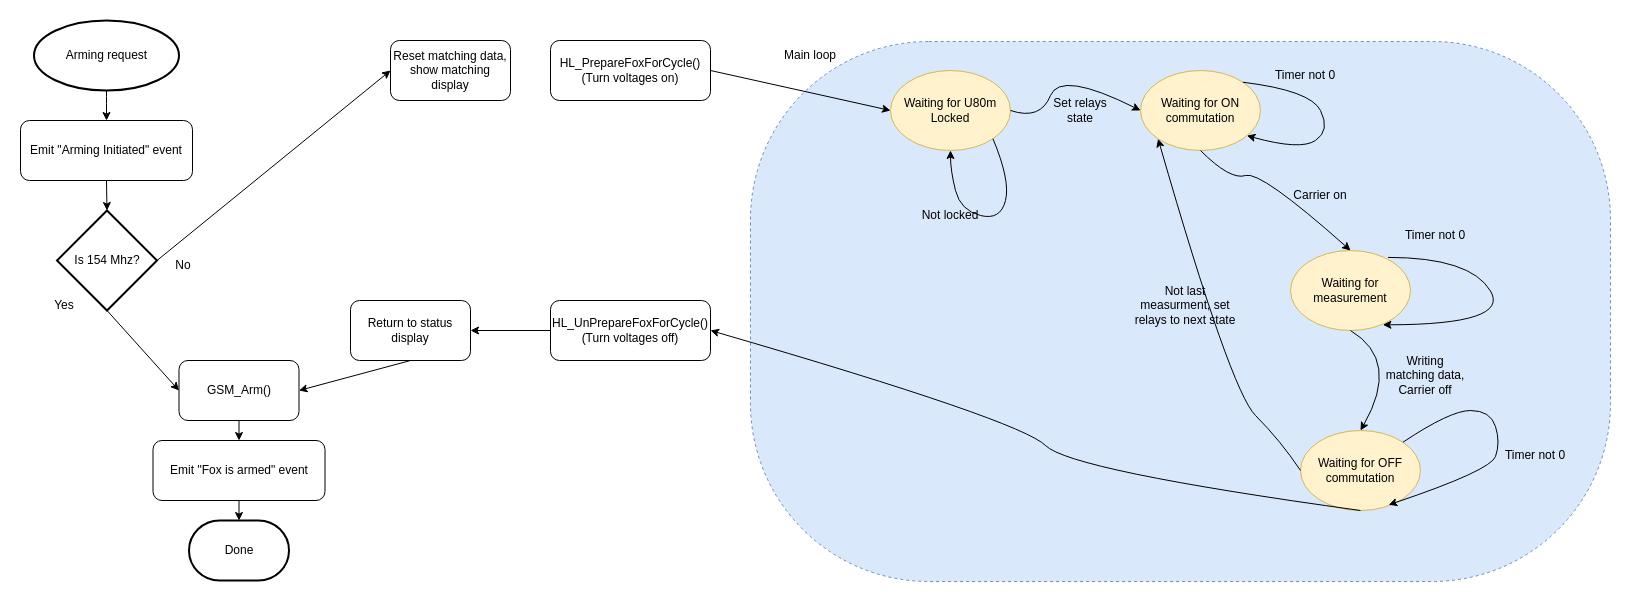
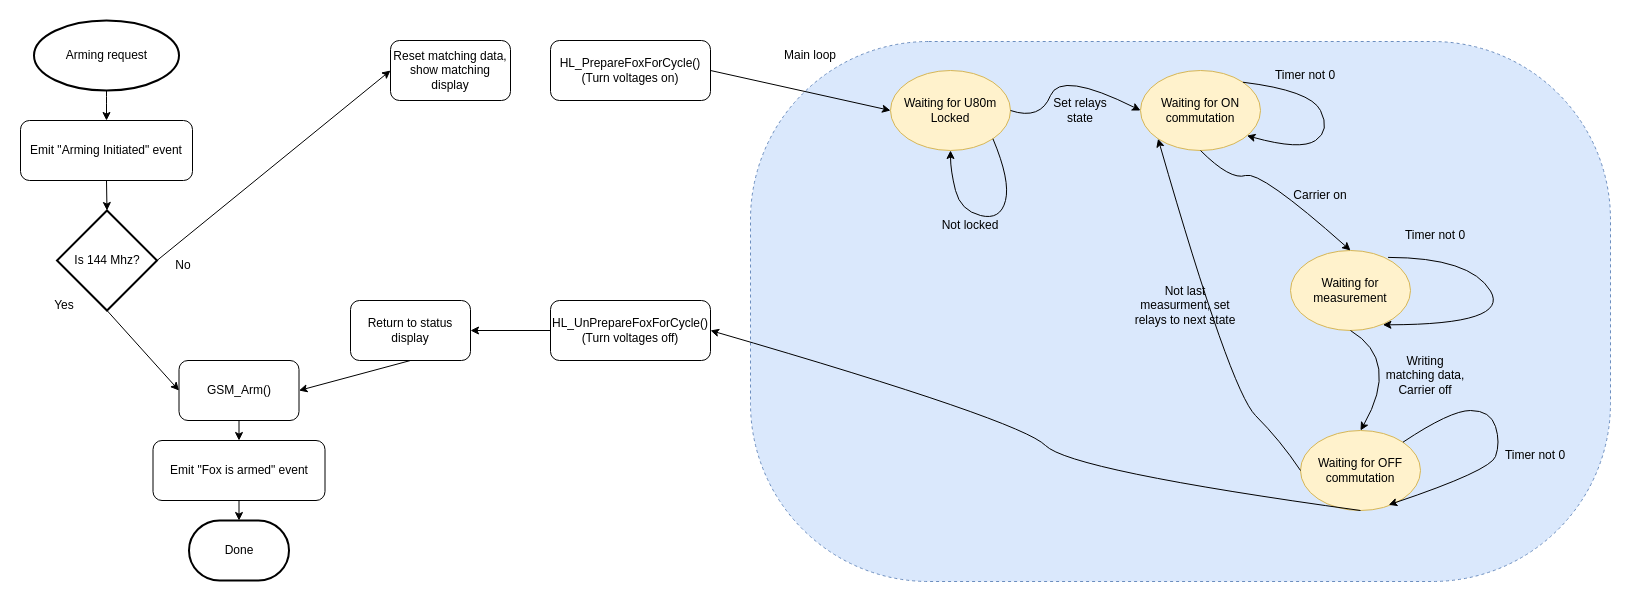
- <mxCell id="25" value="Not locked" style="text;html=1;strokeColor=none;fillColor=none;align=center;verticalAlign=middle;whiteSpace=wrap;rounded=0;dashed=1;" vertex="1" parent="1"><mxGeometry x="920" y="200" width="60" height="30" as="geometry" /></mxCell>
+ <mxCell id="25" value="Not locked" style="text;html=1;strokeColor=none;fillColor=none;align=center;verticalAlign=middle;whiteSpace=wrap;rounded=0;dashed=1;" vertex="1" parent="1"><mxGeometry x="940" y="210" width="60" height="30" as="geometry" /></mxCell>
- <mxCell id="6" value="Is 154 Mhz?" style="strokeWidth=2;html=1;shape=mxgraph.flowchart.decision;whiteSpace=wrap;" vertex="1" parent="1"><mxGeometry x="56.5" y="210" width="100" height="100" as="geometry" /></mxCell>
+ <mxCell id="6" value="Is 144 Mhz?" style="strokeWidth=2;html=1;shape=mxgraph.flowchart.decision;whiteSpace=wrap;" vertex="1" parent="1"><mxGeometry x="56.5" y="210" width="100" height="100" as="geometry" /></mxCell>
